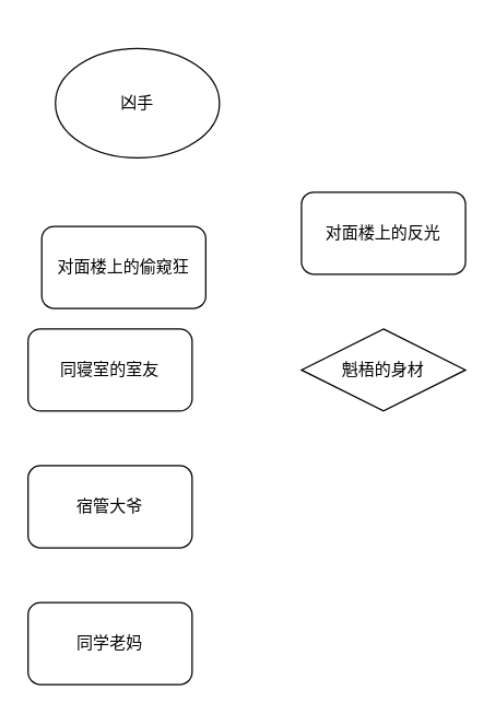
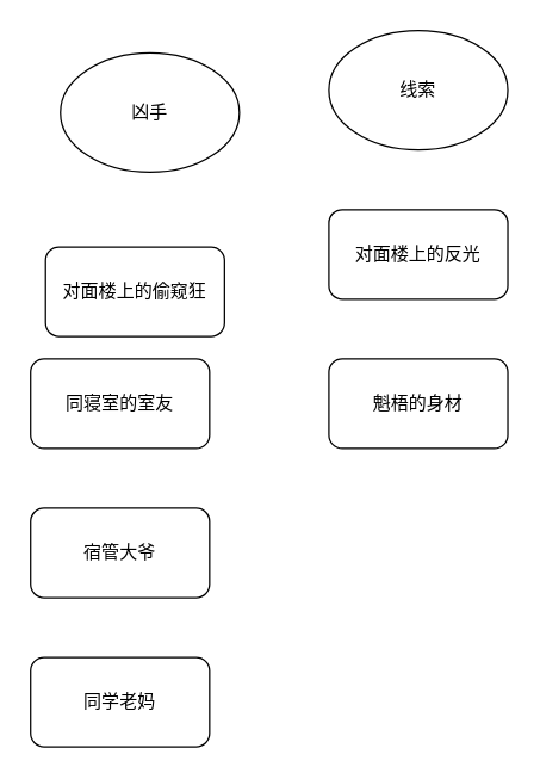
+ <mxCell id="7" value="线索" style="ellipse;whiteSpace=wrap;html=1;" vertex="1" parent="1"><mxGeometry x="220" y="20" width="120" height="80" as="geometry" /></mxCell>
- <mxCell id="9" value="魁梧的身材" style="rhombus;whiteSpace=wrap;html=1;" vertex="1" parent="1"><mxGeometry x="220" y="240" width="120" height="60" as="geometry" /></mxCell>
+ <mxCell id="9" value="魁梧的身材" style="rounded=1;whiteSpace=wrap;html=1;" vertex="1" parent="1"><mxGeometry x="220" y="240" width="120" height="60" as="geometry" /></mxCell>
